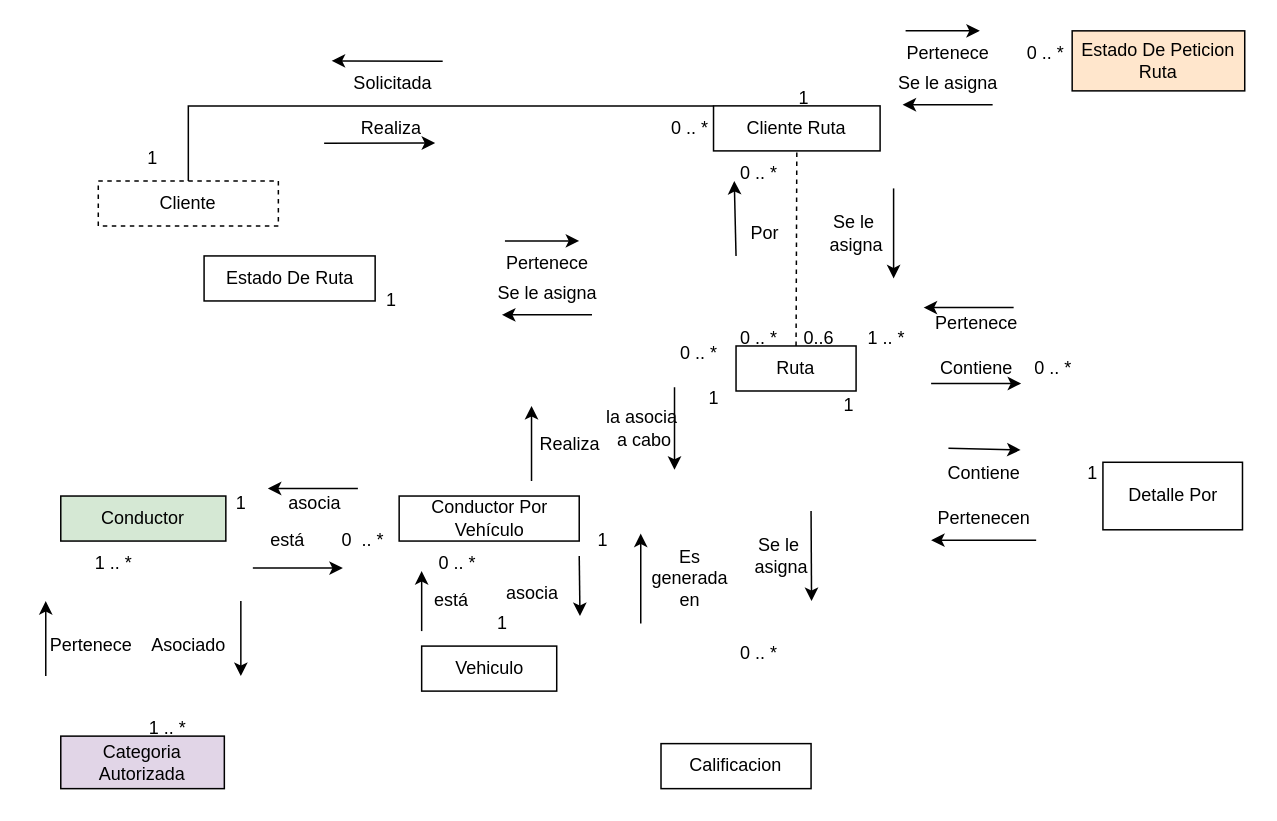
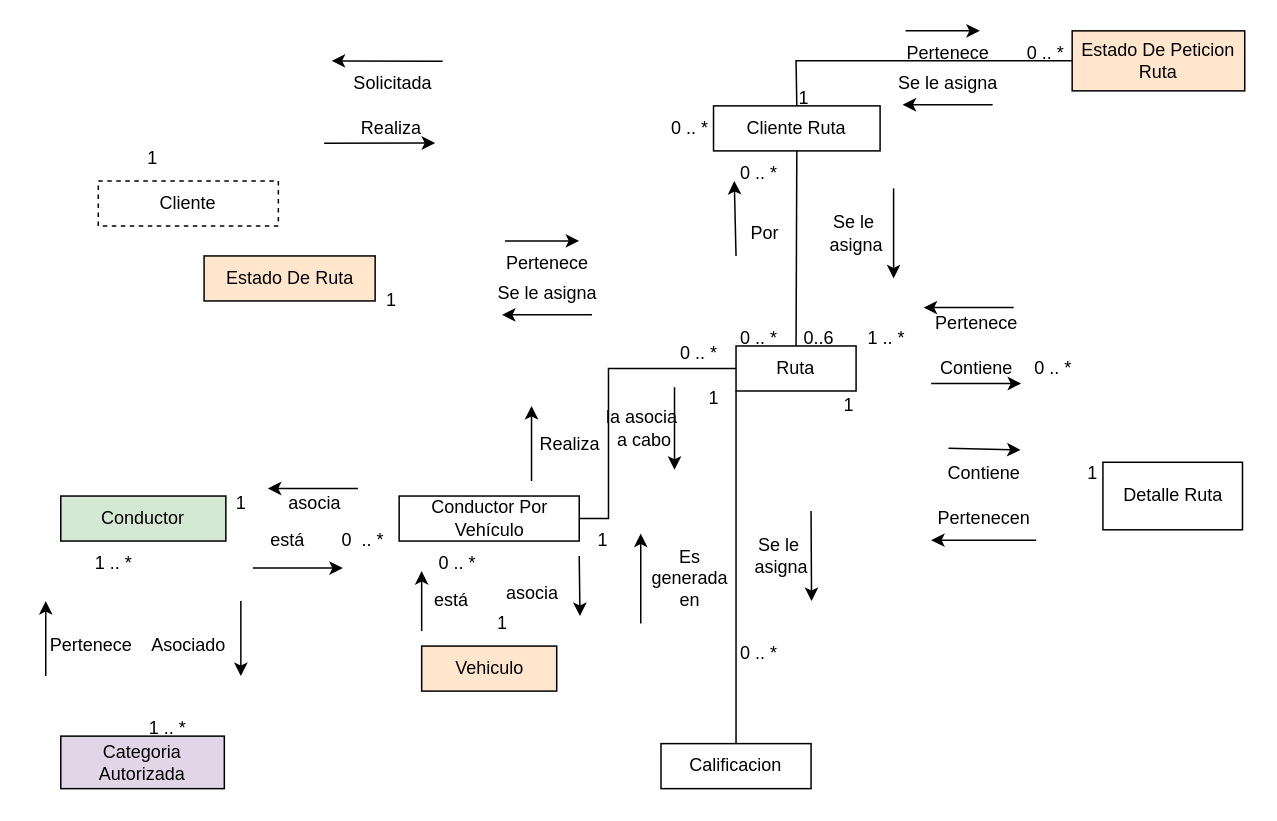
+ <mxCell id="71" value="" style="endArrow=none;html=1;rounded=0;entryX=0;entryY=0.5;entryDx=0;entryDy=0;exitX=0.5;exitY=0;exitDx=0;exitDy=0;" edge="1" parent="1" source="5" target="69"><mxGeometry width="50" height="50" relative="1" as="geometry"><mxPoint x="590" y="190" as="sourcePoint" /><mxPoint x="640" y="140" as="targetPoint" /><Array as="points"><mxPoint x="530" y="40" /></Array></mxGeometry></mxCell>
- <mxCell id="8" value="" style="endArrow=none;html=1;rounded=0;exitX=0.5;exitY=0;exitDx=0;exitDy=0;entryX=0;entryY=0;entryDx=0;entryDy=0;" parent="1" source="4" target="5" edge="1"><mxGeometry width="50" height="50" relative="1" as="geometry"><mxPoint x="355" y="270" as="sourcePoint" /><mxPoint x="485" y="110" as="targetPoint" /><Array as="points"><mxPoint x="125" y="70" /></Array></mxGeometry></mxCell>
- <mxCell id="10" value="" style="endArrow=none;html=1;rounded=0;entryX=0.5;entryY=1;entryDx=0;entryDy=0;exitX=0.5;exitY=0;exitDx=0;exitDy=0;dashed=1;" parent="1" source="7" target="5" edge="1"><mxGeometry width="50" height="50" relative="1" as="geometry"><mxPoint x="415" y="330" as="sourcePoint" /><mxPoint x="465" y="280" as="targetPoint" /></mxGeometry></mxCell>
+ <mxCell id="10" value="" style="endArrow=none;html=1;rounded=0;entryX=0.5;entryY=1;entryDx=0;entryDy=0;exitX=0.5;exitY=0;exitDx=0;exitDy=0;" parent="1" source="7" target="5" edge="1"><mxGeometry width="50" height="50" relative="1" as="geometry"><mxPoint x="415" y="330" as="sourcePoint" /><mxPoint x="465" y="280" as="targetPoint" /></mxGeometry></mxCell>
- <mxCell id="70" value="Estado De Ruta" style="rounded=0;whiteSpace=wrap;html=1;" vertex="1" parent="1"><mxGeometry x="135.5" y="170" width="114" height="30" as="geometry" /></mxCell>
+ <mxCell id="70" value="Estado De Ruta" style="rounded=0;whiteSpace=wrap;html=1;fillColor=#ffe6cc;" vertex="1" parent="1"><mxGeometry x="135.5" y="170" width="114" height="30" as="geometry" /></mxCell>
+ <mxCell id="9" value="" style="endArrow=none;html=1;rounded=0;exitX=1;exitY=0.5;exitDx=0;exitDy=0;entryX=0;entryY=0.5;entryDx=0;entryDy=0;" parent="1" source="6" target="7" edge="1"><mxGeometry width="50" height="50" relative="1" as="geometry"><mxPoint x="375" y="290" as="sourcePoint" /><mxPoint x="405" y="240" as="targetPoint" /><Array as="points"><mxPoint x="405" y="345" /><mxPoint x="405" y="245" /></Array></mxGeometry></mxCell>
- <mxCell id="42" value="Detalle Por" style="rounded=0;whiteSpace=wrap;html=1;" parent="1" vertex="1"><mxGeometry x="734.5" y="307.5" width="93" height="45" as="geometry" /></mxCell>
+ <mxCell id="42" value="Detalle Ruta" style="rounded=0;whiteSpace=wrap;html=1;" parent="1" vertex="1"><mxGeometry x="734.5" y="307.5" width="93" height="45" as="geometry" /></mxCell>
+ <mxCell id="43" value="" style="endArrow=none;html=1;rounded=0;entryX=0.5;entryY=0;entryDx=0;entryDy=0;exitX=0;exitY=1;exitDx=0;exitDy=0;" parent="1" source="7" target="41" edge="1"><mxGeometry width="50" height="50" relative="1" as="geometry"><mxPoint x="560" y="260" as="sourcePoint" /><mxPoint x="727" y="175" as="targetPoint" /></mxGeometry></mxCell>
- <mxCell id="2" value="Vehiculo" style="rounded=0;whiteSpace=wrap;html=1;" parent="1" vertex="1"><mxGeometry x="280.5" y="430" width="90" height="30" as="geometry" /></mxCell>
+ <mxCell id="2" value="Vehiculo" style="rounded=0;whiteSpace=wrap;html=1;fillColor=#ffe6cc;" parent="1" vertex="1"><mxGeometry x="280.5" y="430" width="90" height="30" as="geometry" /></mxCell>
